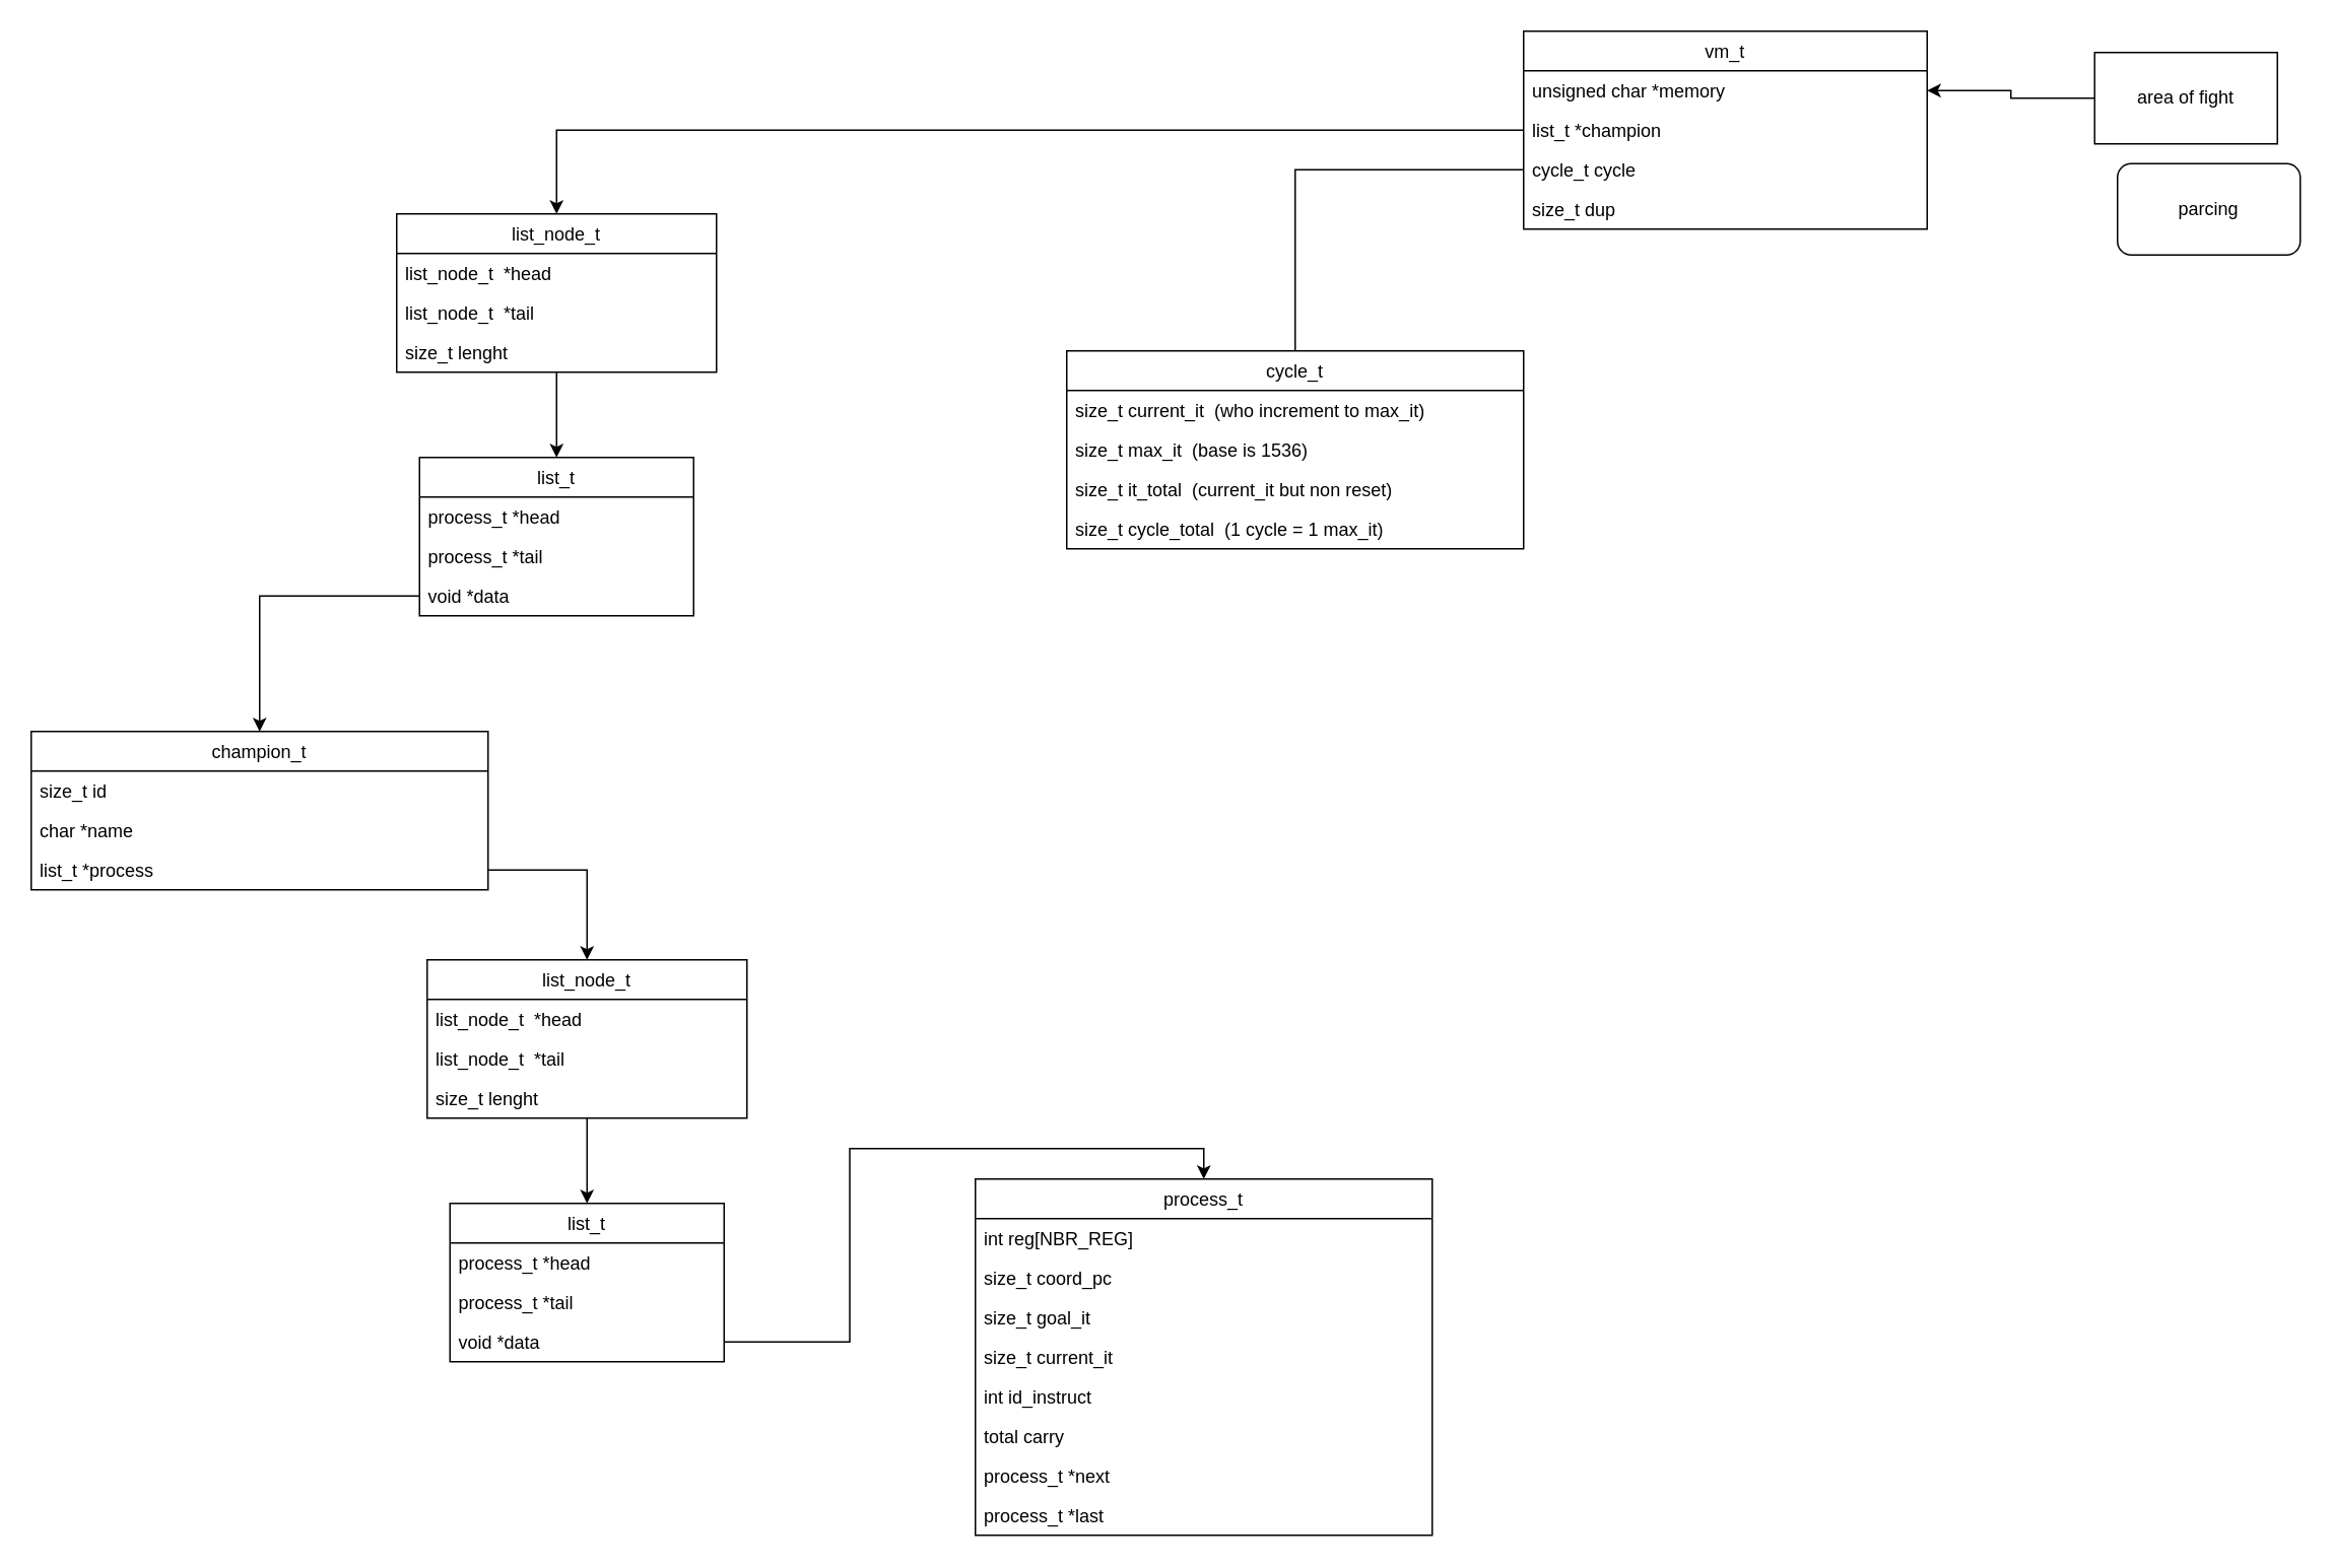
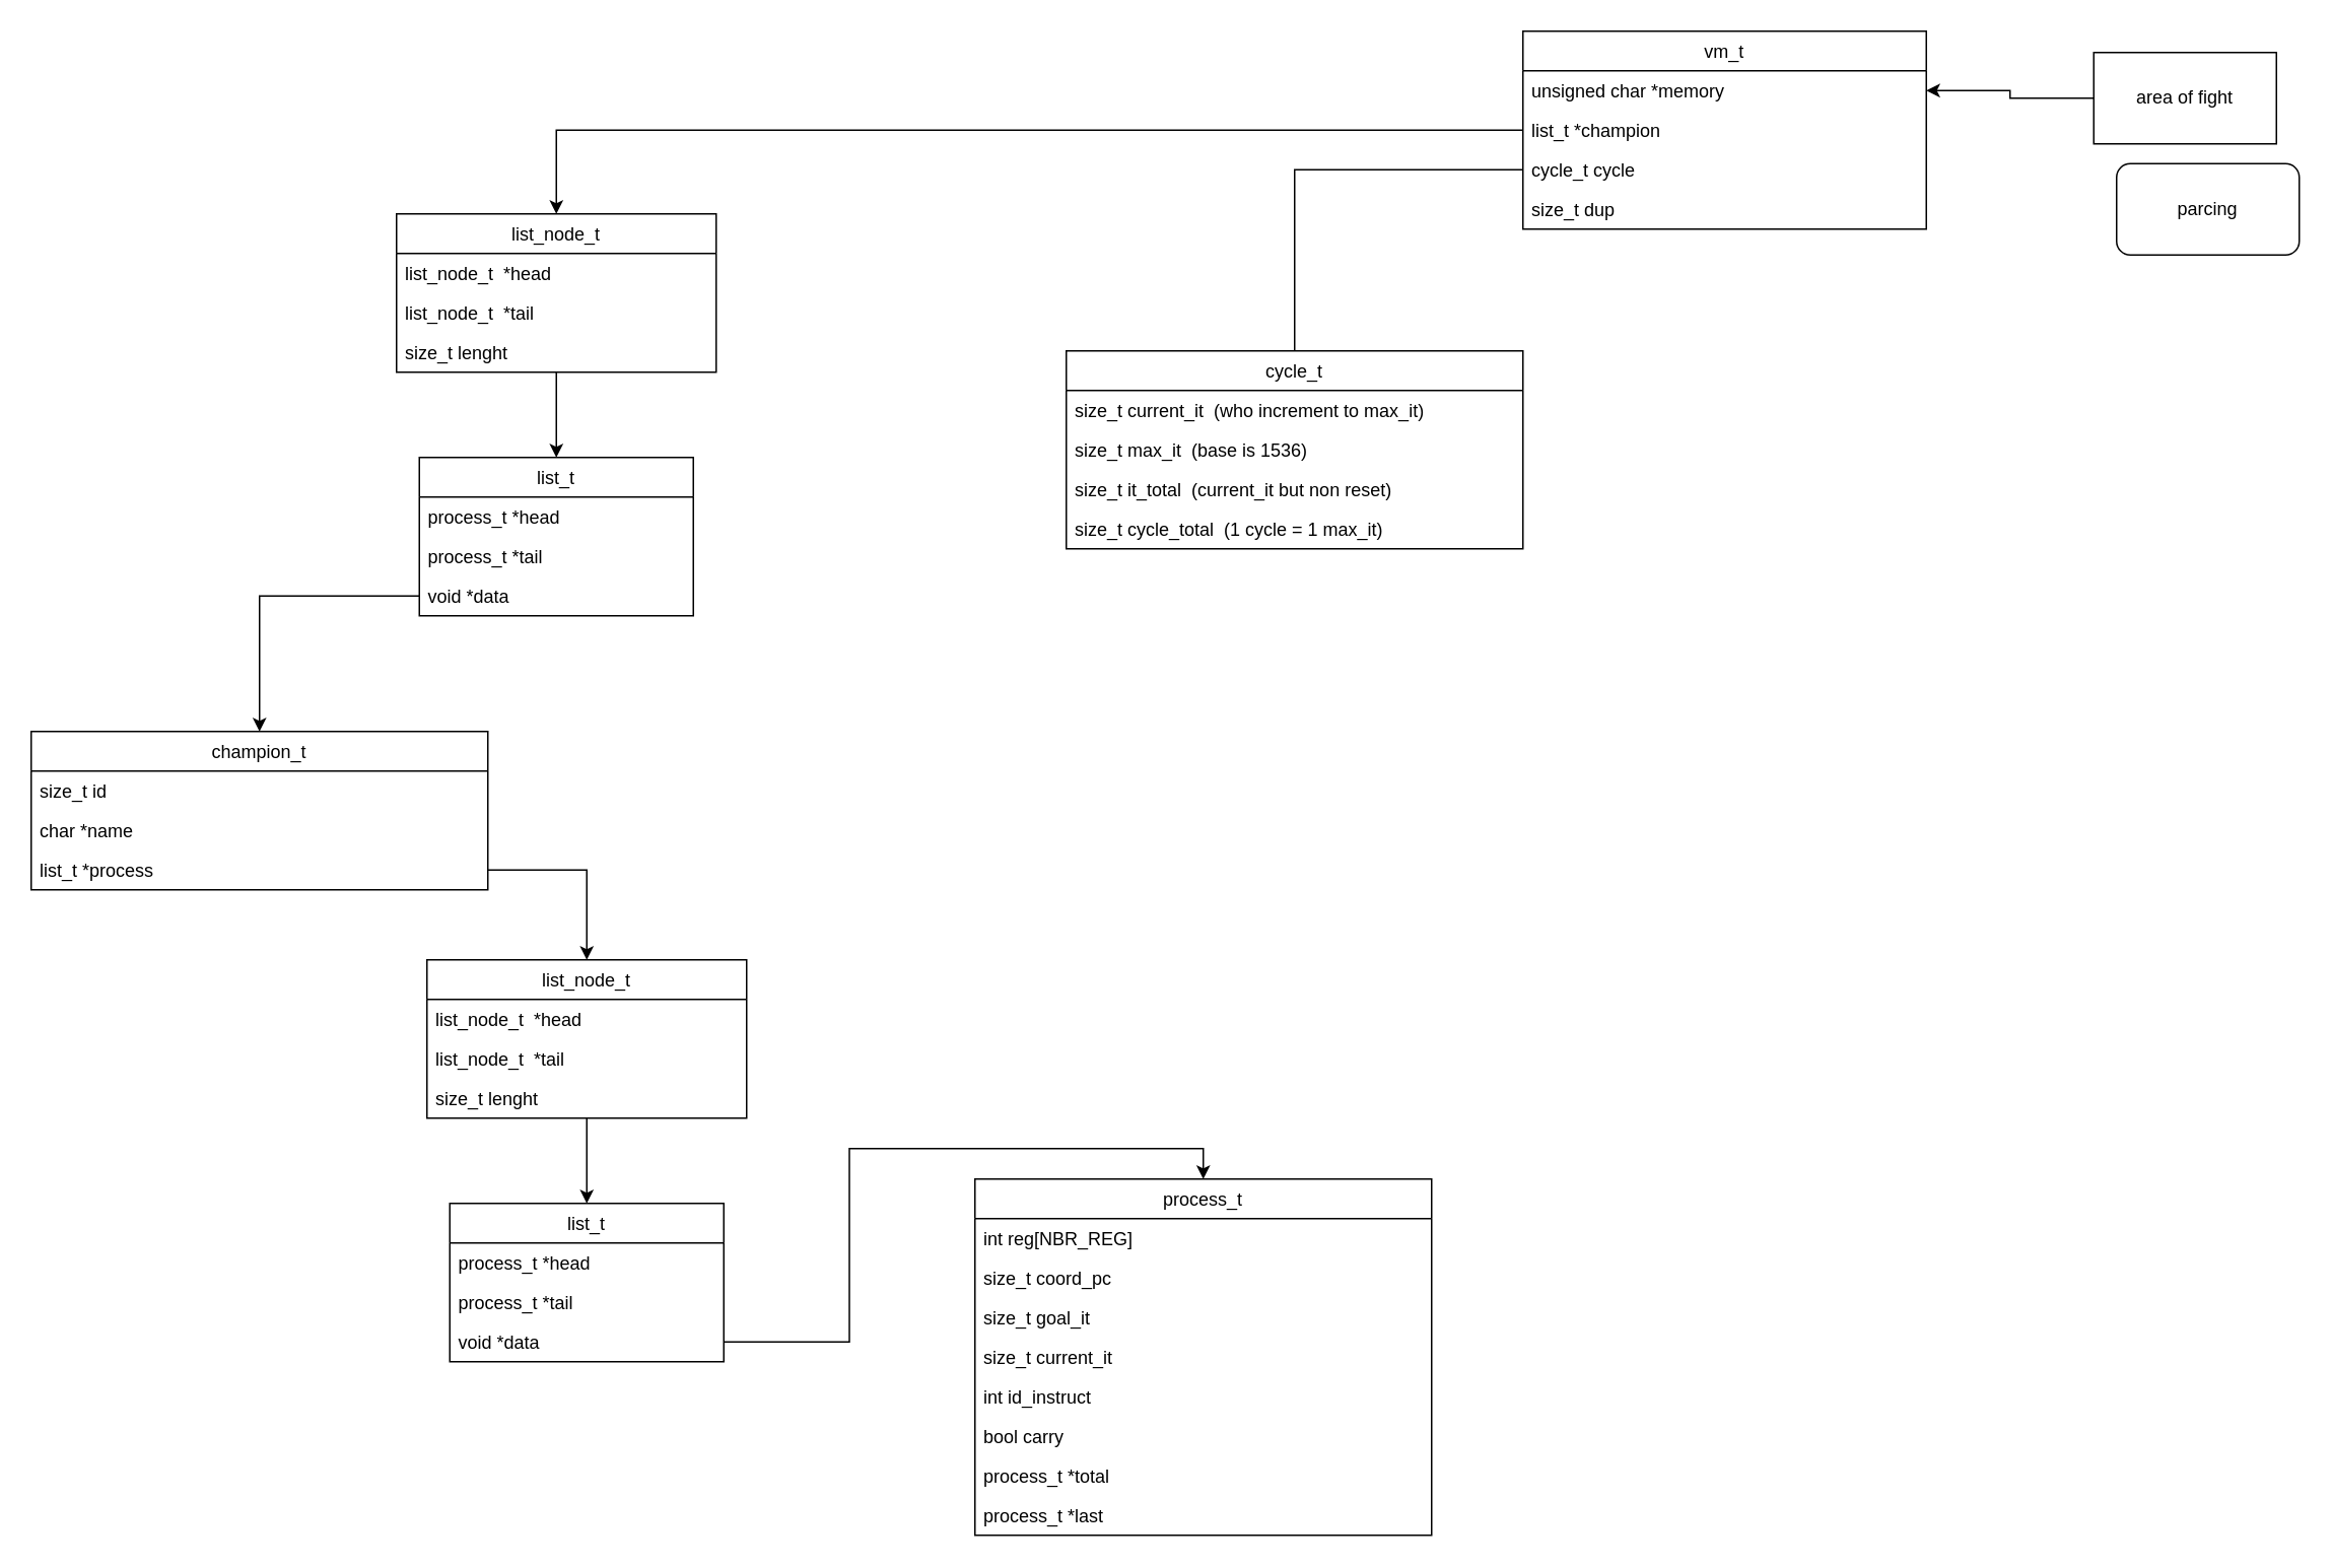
- <mxCell id="26" value="total carry" style="text;strokeColor=none;fillColor=none;align=left;verticalAlign=top;spacingLeft=4;spacingRight=4;overflow=hidden;rotatable=0;points=[[0,0.5],[1,0.5]];portConstraint=eastwest;" parent="20" vertex="1"><mxGeometry y="156" width="300" height="26" as="geometry" /></mxCell>
+ <mxCell id="26" value="bool carry" style="text;strokeColor=none;fillColor=none;align=left;verticalAlign=top;spacingLeft=4;spacingRight=4;overflow=hidden;rotatable=0;points=[[0,0.5],[1,0.5]];portConstraint=eastwest;" parent="20" vertex="1"><mxGeometry y="156" width="300" height="26" as="geometry" /></mxCell>
- <mxCell id="27" value="process_t *next" style="text;strokeColor=none;fillColor=none;align=left;verticalAlign=top;spacingLeft=4;spacingRight=4;overflow=hidden;rotatable=0;points=[[0,0.5],[1,0.5]];portConstraint=eastwest;" parent="20" vertex="1"><mxGeometry y="182" width="300" height="26" as="geometry" /></mxCell>
+ <mxCell id="27" value="process_t *total" style="text;strokeColor=none;fillColor=none;align=left;verticalAlign=top;spacingLeft=4;spacingRight=4;overflow=hidden;rotatable=0;points=[[0,0.5],[1,0.5]];portConstraint=eastwest;" parent="20" vertex="1"><mxGeometry y="182" width="300" height="26" as="geometry" /></mxCell>
